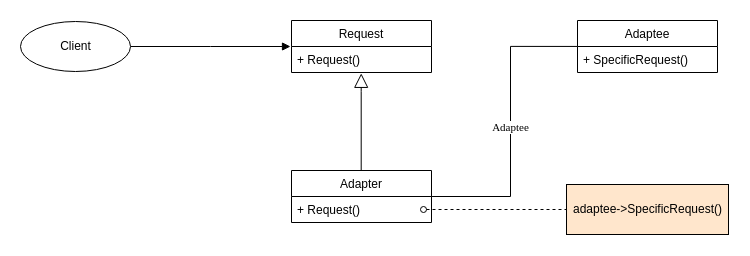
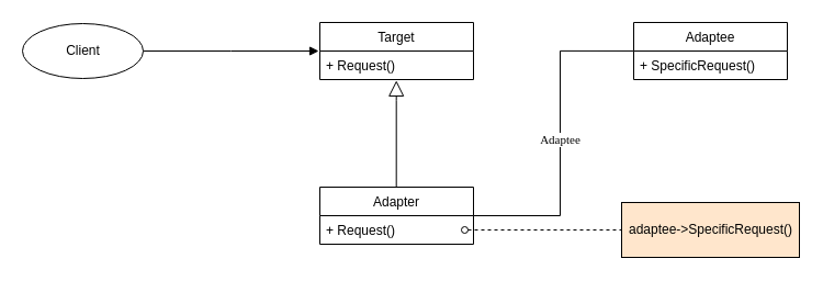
- <mxCell id="4" value="Request" style="swimlane;fontStyle=0;childLayout=stackLayout;horizontal=1;startSize=26;fillColor=none;horizontalStack=0;resizeParent=1;resizeParentMax=0;resizeLast=0;collapsible=1;marginBottom=0;" vertex="1" parent="1"><mxGeometry x="291" y="20" width="140" height="52" as="geometry" /></mxCell>
+ <mxCell id="4" value="Target" style="swimlane;fontStyle=0;childLayout=stackLayout;horizontal=1;startSize=26;fillColor=none;horizontalStack=0;resizeParent=1;resizeParentMax=0;resizeLast=0;collapsible=1;marginBottom=0;" vertex="1" parent="1"><mxGeometry x="291" y="20" width="140" height="52" as="geometry" /></mxCell>
